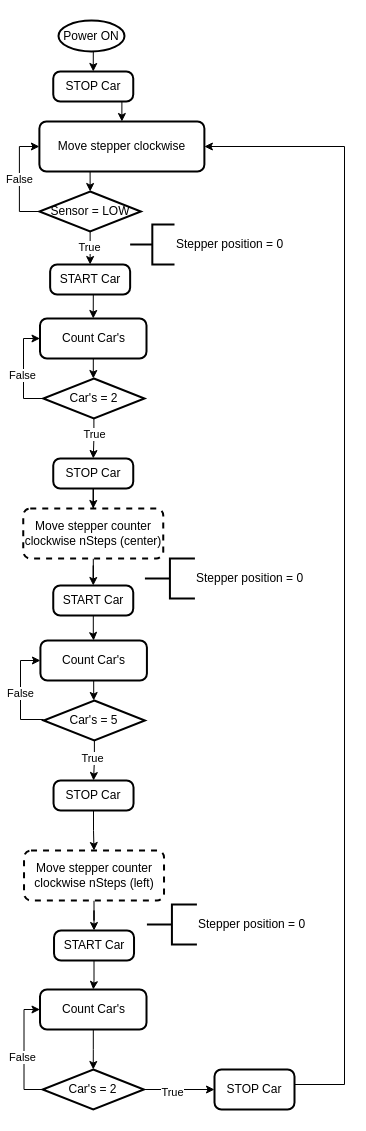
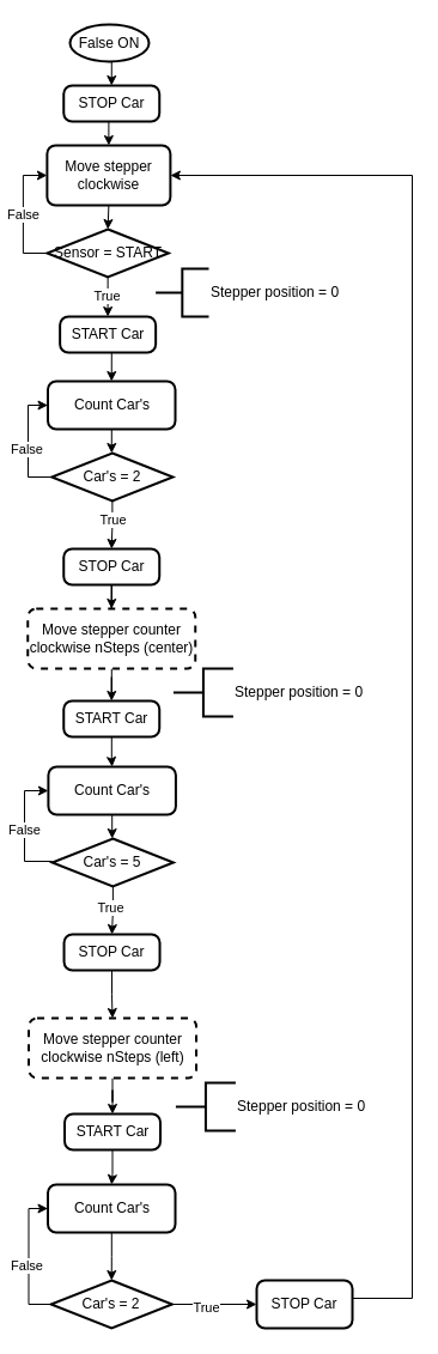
- <mxCell id="3" value="Power ON" style="strokeWidth=2;html=1;shape=mxgraph.flowchart.start_2;whiteSpace=wrap;" parent="1" vertex="1"><mxGeometry x="58" y="20" width="66" height="31" as="geometry" /></mxCell>
+ <mxCell id="3" value="False ON" style="strokeWidth=2;html=1;shape=mxgraph.flowchart.start_2;whiteSpace=wrap;" parent="1" vertex="1"><mxGeometry x="58" y="20" width="66" height="31" as="geometry" /></mxCell>
- <mxCell id="4" value="Move stepper clockwise" style="rounded=1;whiteSpace=wrap;html=1;absoluteArcSize=1;arcSize=14;strokeWidth=2;" parent="1" vertex="1"><mxGeometry x="38.89" y="121" width="165" height="50" as="geometry" /></mxCell>
+ <mxCell id="4" value="Move stepper clockwise" style="rounded=1;whiteSpace=wrap;html=1;absoluteArcSize=1;arcSize=14;strokeWidth=2;" parent="1" vertex="1"><mxGeometry x="38.89" y="121" width="103" height="50" as="geometry" /></mxCell>
- <mxCell id="8" value="Sensor = LOW" style="strokeWidth=2;html=1;shape=mxgraph.flowchart.decision;whiteSpace=wrap;" parent="1" vertex="1"><mxGeometry x="38.89" y="191" width="101.5" height="40" as="geometry" /></mxCell>
+ <mxCell id="8" value="Sensor = START" style="strokeWidth=2;html=1;shape=mxgraph.flowchart.decision;whiteSpace=wrap;" parent="1" vertex="1"><mxGeometry x="38.89" y="191" width="101.5" height="40" as="geometry" /></mxCell>
